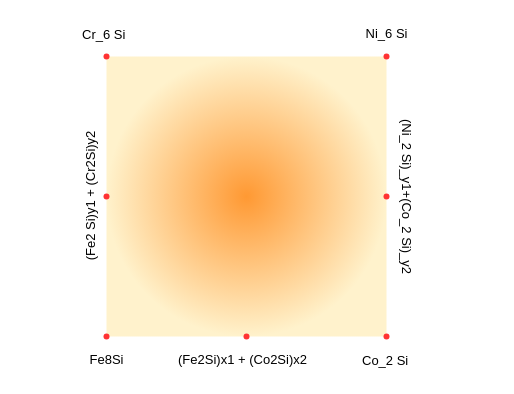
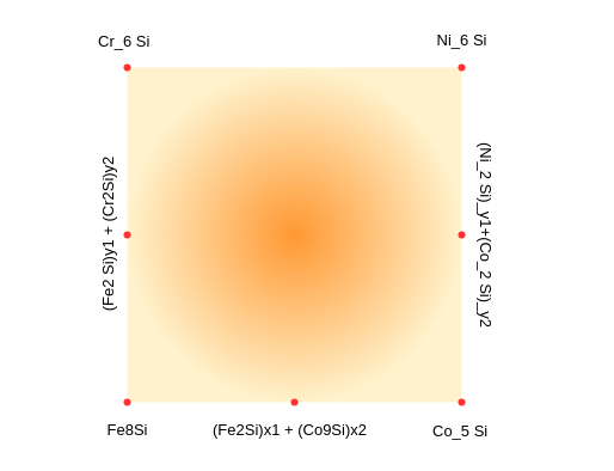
- <mxCell id="12" value="(Fe2Si)x1 + (Co2Si)x2" style="text;align=center;verticalAlign=middle;resizable=0;points=[];autosize=1;strokeColor=none;fontSize=13;fontColor=#000000;fillColor=#ffffff;html=1;" vertex="1" parent="1"><mxGeometry x="172" y="349" width="140" height="20" as="geometry" /></mxCell>
+ <mxCell id="12" value="(Fe2Si)x1 + (Co9Si)x2" style="text;align=center;verticalAlign=middle;resizable=0;points=[];autosize=1;strokeColor=none;fontSize=13;fontColor=#000000;fillColor=#ffffff;html=1;" vertex="1" parent="1"><mxGeometry x="172" y="349" width="140" height="20" as="geometry" /></mxCell>
- <mxCell id="2" value="Co_2 Si" style="text;strokeColor=none;align=left;verticalAlign=top;spacingLeft=4;spacingRight=4;overflow=hidden;rotatable=0;points=[[0,0.5],[1,0.5]];portConstraint=eastwest;fontSize=13;fillColor=#ffffff;html=1;" vertex="1" parent="1"><mxGeometry x="356" y="346" width="60" height="26" as="geometry" /></mxCell>
+ <mxCell id="2" value="Co_5 Si" style="text;strokeColor=none;align=left;verticalAlign=top;spacingLeft=4;spacingRight=4;overflow=hidden;rotatable=0;points=[[0,0.5],[1,0.5]];portConstraint=eastwest;fontSize=13;fillColor=#ffffff;html=1;" vertex="1" parent="1"><mxGeometry x="356" y="346" width="60" height="26" as="geometry" /></mxCell>
